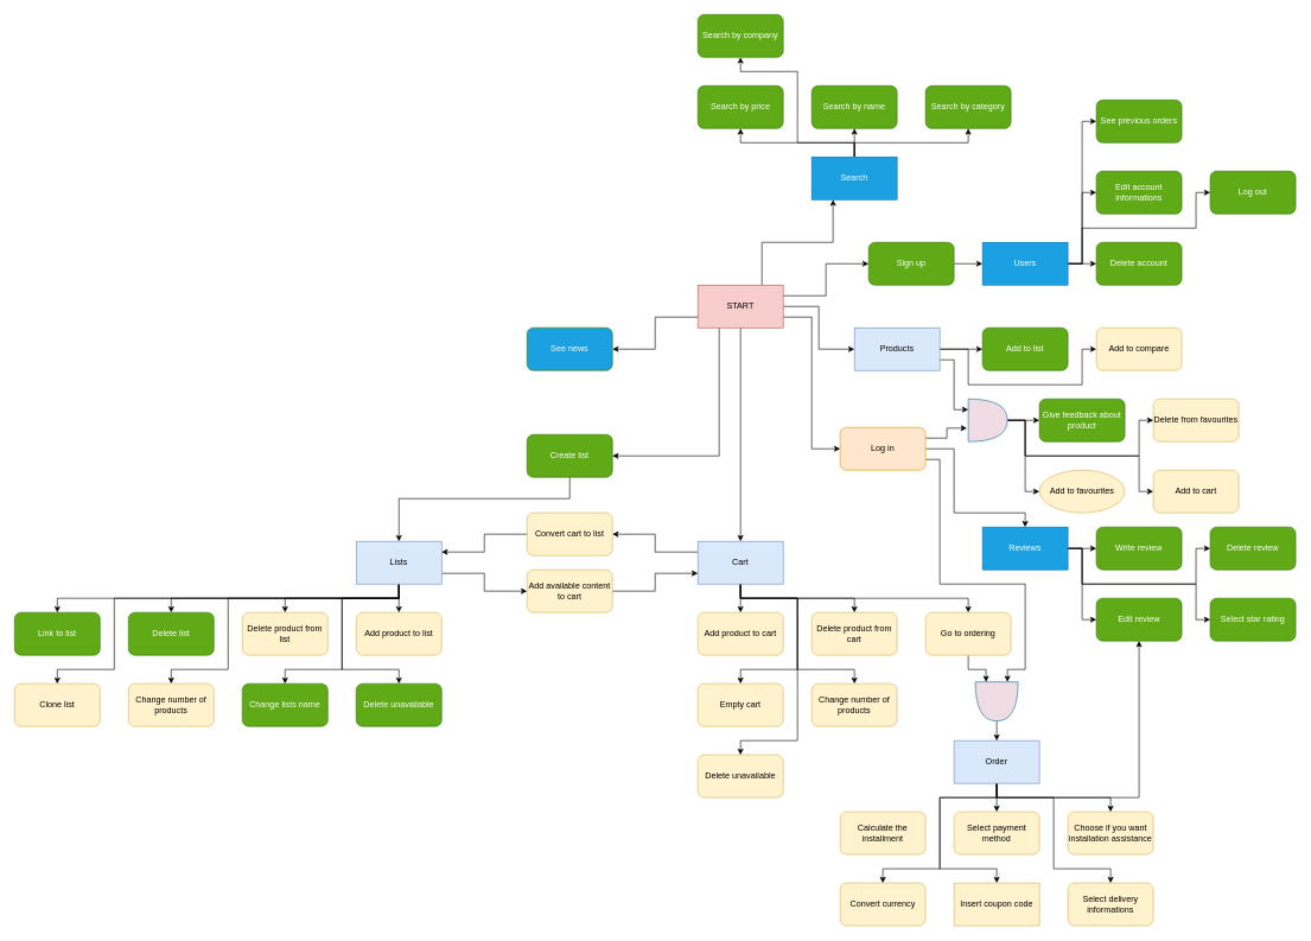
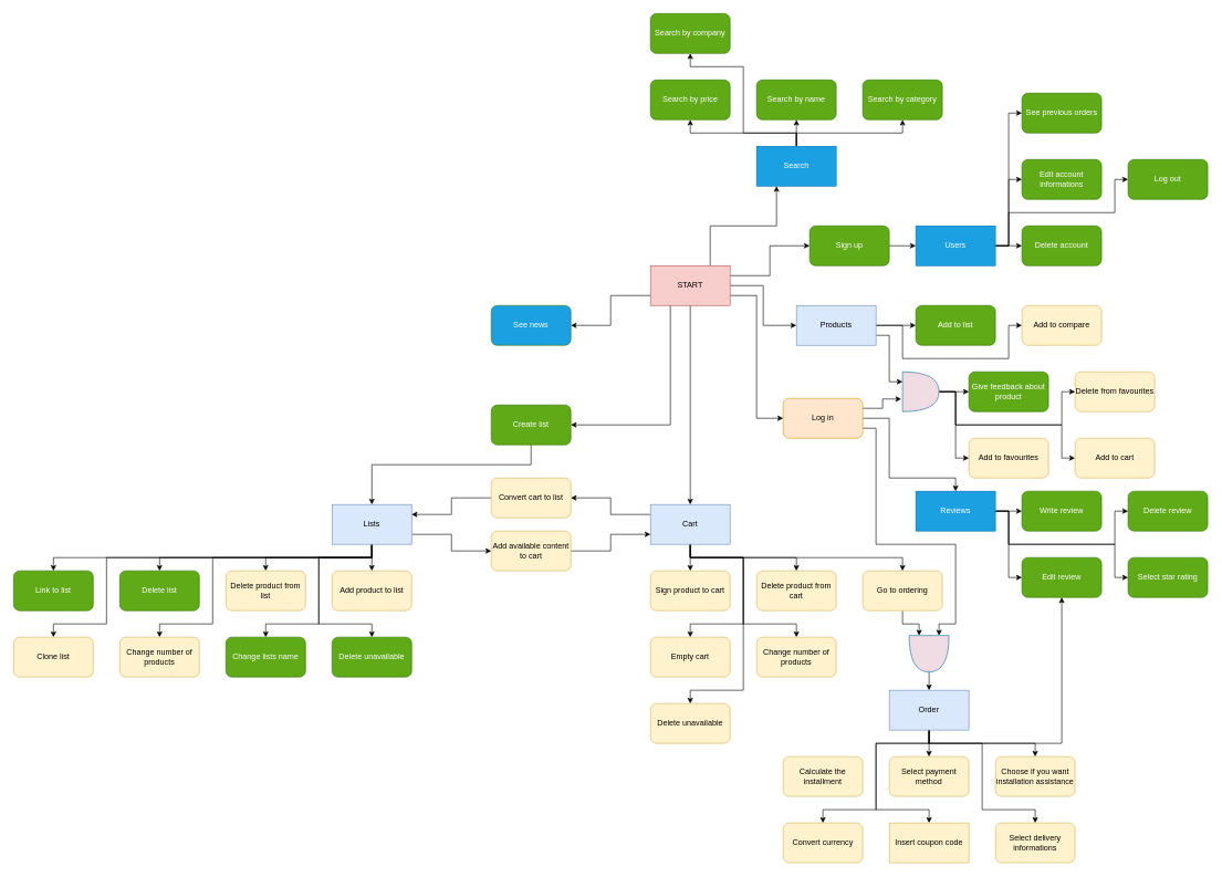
- <mxCell id="90" value="Add to favourites" style="ellipse;whiteSpace=wrap;html=1;strokeColor=#d6b656;fontFamily=Helvetica;fontSize=12;fontColor=#000000;fillColor=#fff2cc;" parent="1" vertex="1"><mxGeometry x="1460" y="660" width="120" height="60" as="geometry" /></mxCell>
+ <mxCell id="90" value="Add to favourites" style="rounded=1;whiteSpace=wrap;html=1;strokeColor=#d6b656;fontFamily=Helvetica;fontSize=12;fontColor=#000000;fillColor=#fff2cc;" parent="1" vertex="1"><mxGeometry x="1460" y="660" width="120" height="60" as="geometry" /></mxCell>
- <mxCell id="63" value="Add product to cart" style="rounded=1;whiteSpace=wrap;html=1;strokeColor=#d6b656;fontFamily=Helvetica;fontSize=12;fontColor=#000000;fillColor=#fff2cc;" parent="1" vertex="1"><mxGeometry x="980" y="860" width="120" height="60" as="geometry" /></mxCell>
+ <mxCell id="63" value="Sign product to cart" style="rounded=1;whiteSpace=wrap;html=1;strokeColor=#d6b656;fontFamily=Helvetica;fontSize=12;fontColor=#000000;fillColor=#fff2cc;" parent="1" vertex="1"><mxGeometry x="980" y="860" width="120" height="60" as="geometry" /></mxCell>
